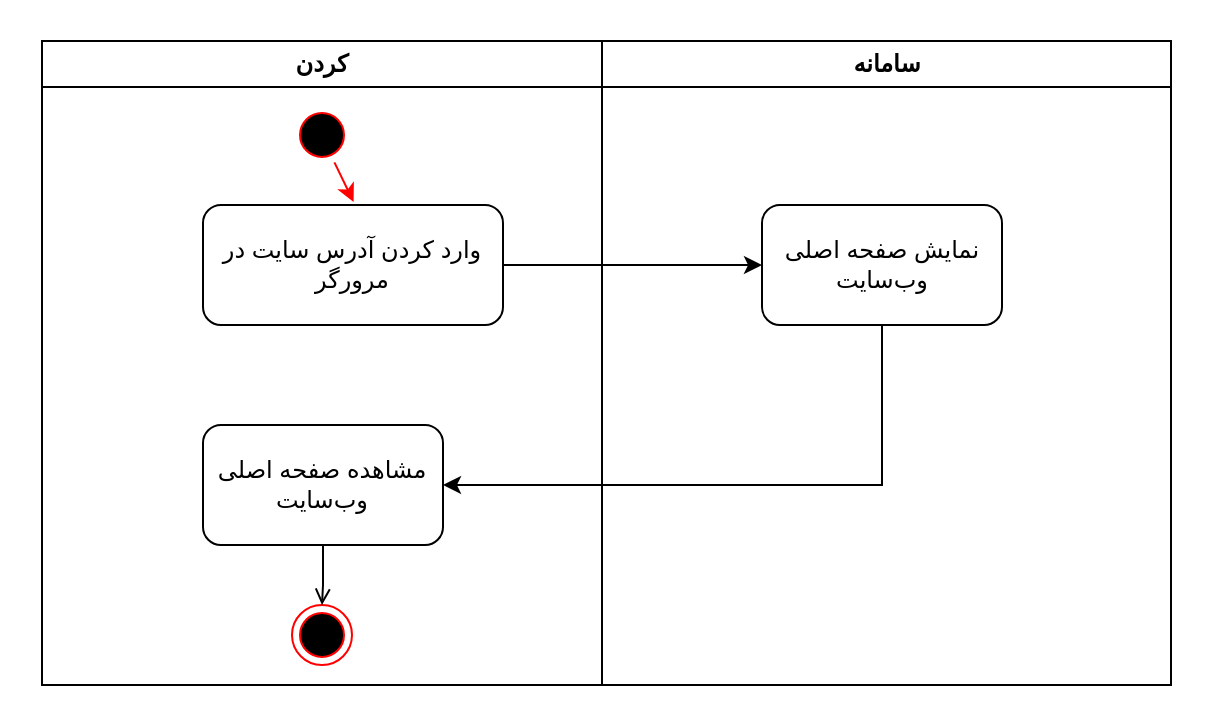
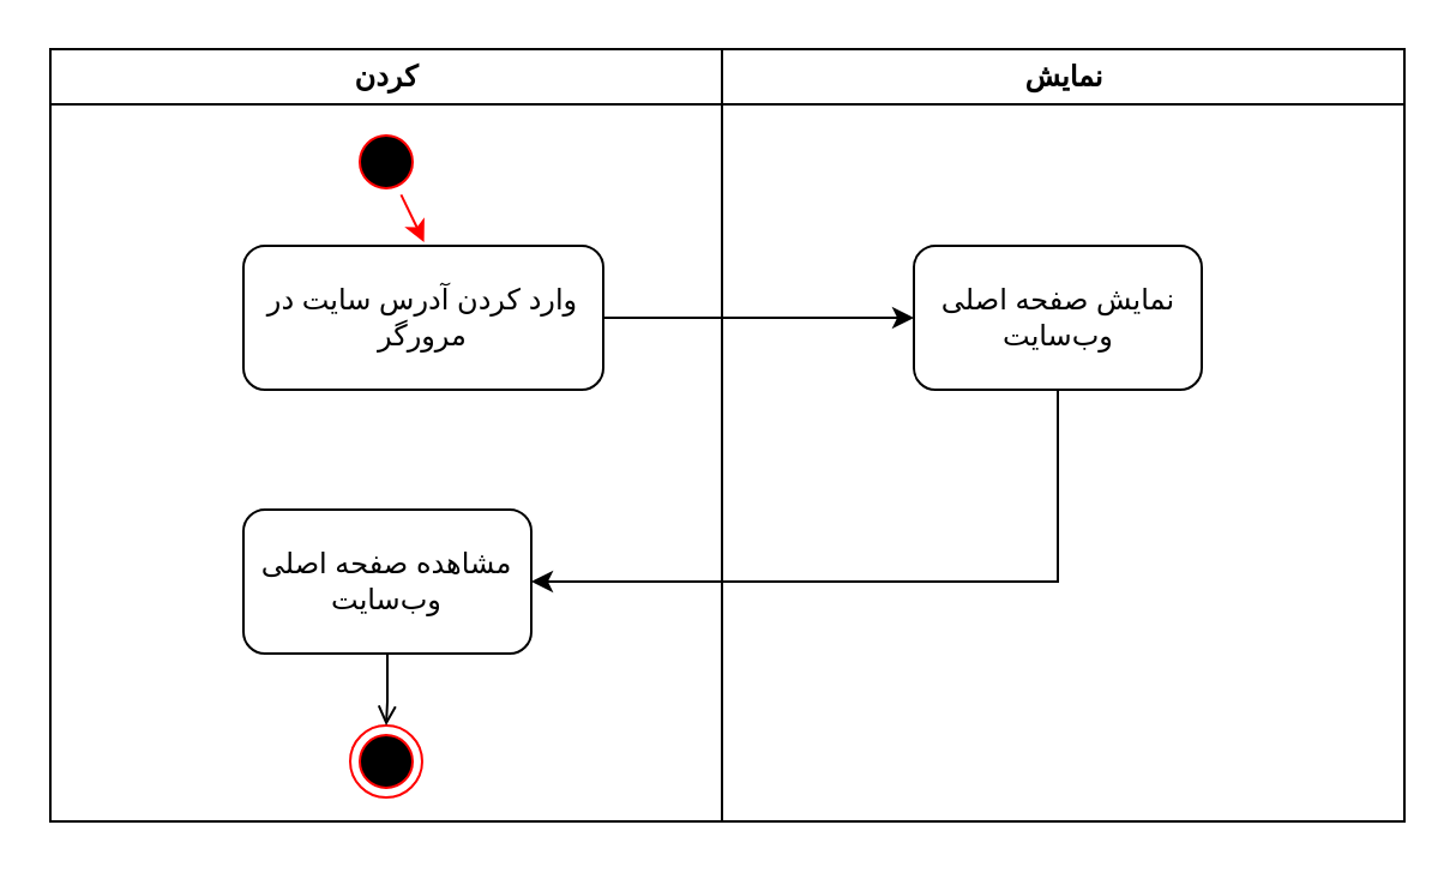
- <mxCell id="9" value="سامانه" style="swimlane;whiteSpace=wrap" parent="1" vertex="1"><mxGeometry x="300.5" y="20" width="284.5" height="322" as="geometry" /></mxCell>
+ <mxCell id="9" value="نمایش" style="swimlane;whiteSpace=wrap" parent="1" vertex="1"><mxGeometry x="300.5" y="20" width="284.5" height="322" as="geometry" /></mxCell>
